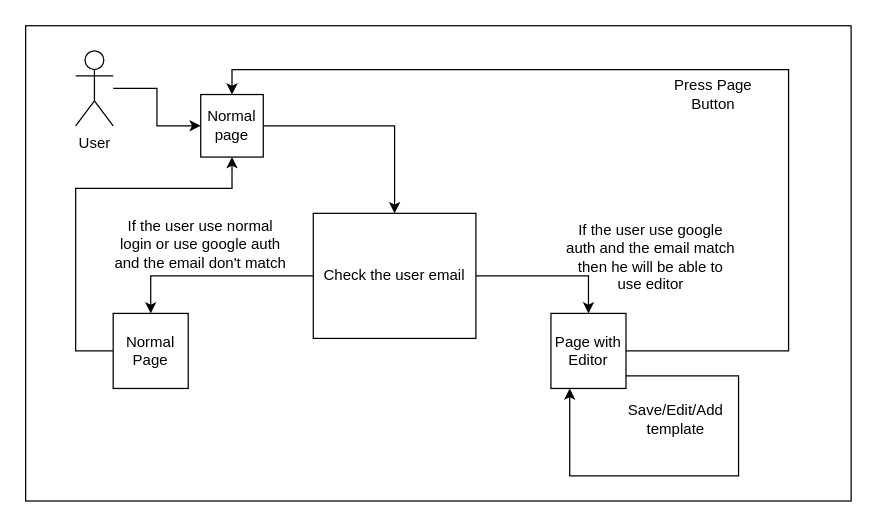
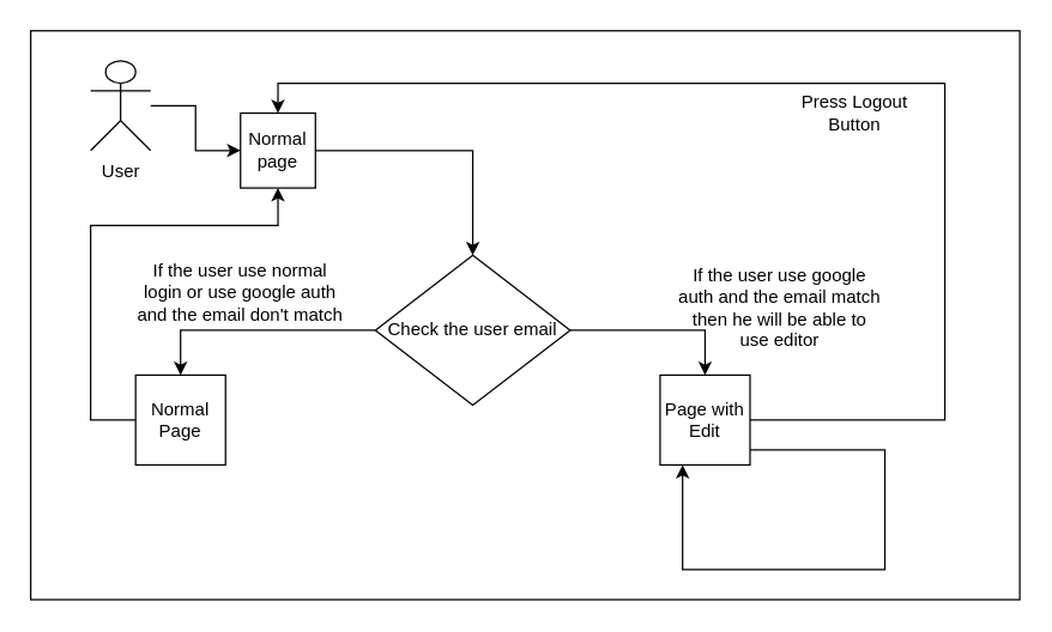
- <mxCell id="4" value="User" style="shape=umlActor;verticalLabelPosition=bottom;verticalAlign=top;html=1;outlineConnect=0;" vertex="1" parent="1"><mxGeometry x="60" y="40" width="30" height="60" as="geometry" /></mxCell>
+ <mxCell id="4" value="User" style="shape=umlActor;verticalLabelPosition=bottom;verticalAlign=top;html=1;outlineConnect=0;" vertex="1" parent="1"><mxGeometry x="60" y="40" width="40" height="60" as="geometry" /></mxCell>
- <mxCell id="16" value="Press Page Button" style="text;html=1;strokeColor=none;fillColor=none;align=center;verticalAlign=middle;whiteSpace=wrap;rounded=0;" vertex="1" parent="1"><mxGeometry x="520" y="60" width="100" height="30" as="geometry" /></mxCell>
+ <mxCell id="16" value="Press Logout Button" style="text;html=1;strokeColor=none;fillColor=none;align=center;verticalAlign=middle;whiteSpace=wrap;rounded=0;" vertex="1" parent="1"><mxGeometry x="520" y="60" width="100" height="30" as="geometry" /></mxCell>
- <mxCell id="7" value="Check the user email" style="whiteSpace=wrap;html=1;rounded=0;" vertex="1" parent="1"><mxGeometry x="250" y="170" width="130" height="100" as="geometry" /></mxCell>
+ <mxCell id="7" value="Check the user email" style="rhombus;whiteSpace=wrap;html=1;" vertex="1" parent="1"><mxGeometry x="250" y="170" width="130" height="100" as="geometry" /></mxCell>
- <mxCell id="11" value="Page with Editor" style="whiteSpace=wrap;html=1;aspect=fixed;" vertex="1" parent="1"><mxGeometry x="440" y="250" width="60" height="60" as="geometry" /></mxCell>
+ <mxCell id="11" value="Page with Edit" style="whiteSpace=wrap;html=1;aspect=fixed;" vertex="1" parent="1"><mxGeometry x="440" y="250" width="60" height="60" as="geometry" /></mxCell>
- <mxCell id="18" value="Save/Edit/Add template" style="text;html=1;strokeColor=none;fillColor=none;align=center;verticalAlign=middle;whiteSpace=wrap;rounded=0;" vertex="1" parent="1"><mxGeometry x="510" y="320" width="60" height="30" as="geometry" /></mxCell>
